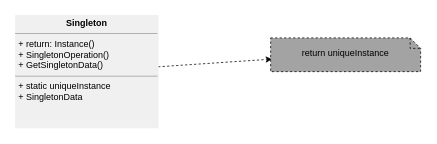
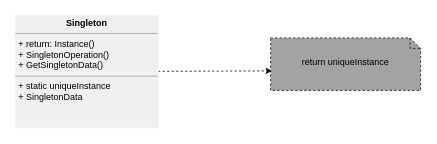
- <mxCell id="4" value="return uniqueInstance" style="shape=note;whiteSpace=wrap;html=1;size=14;verticalAlign=middle;align=center;spacingTop=-6;fillColor=#A3A3A3;fontColor=#000000;dashed=1;" vertex="1" parent="1"><mxGeometry x="360" y="50" width="200" height="45" as="geometry" /></mxCell>
+ <mxCell id="4" value="return uniqueInstance" style="shape=note;whiteSpace=wrap;html=1;size=14;verticalAlign=middle;align=center;spacingTop=-6;fillColor=#A3A3A3;fontColor=#000000;dashed=1;" vertex="1" parent="1"><mxGeometry x="360" y="50" width="200" height="70" as="geometry" /></mxCell>
